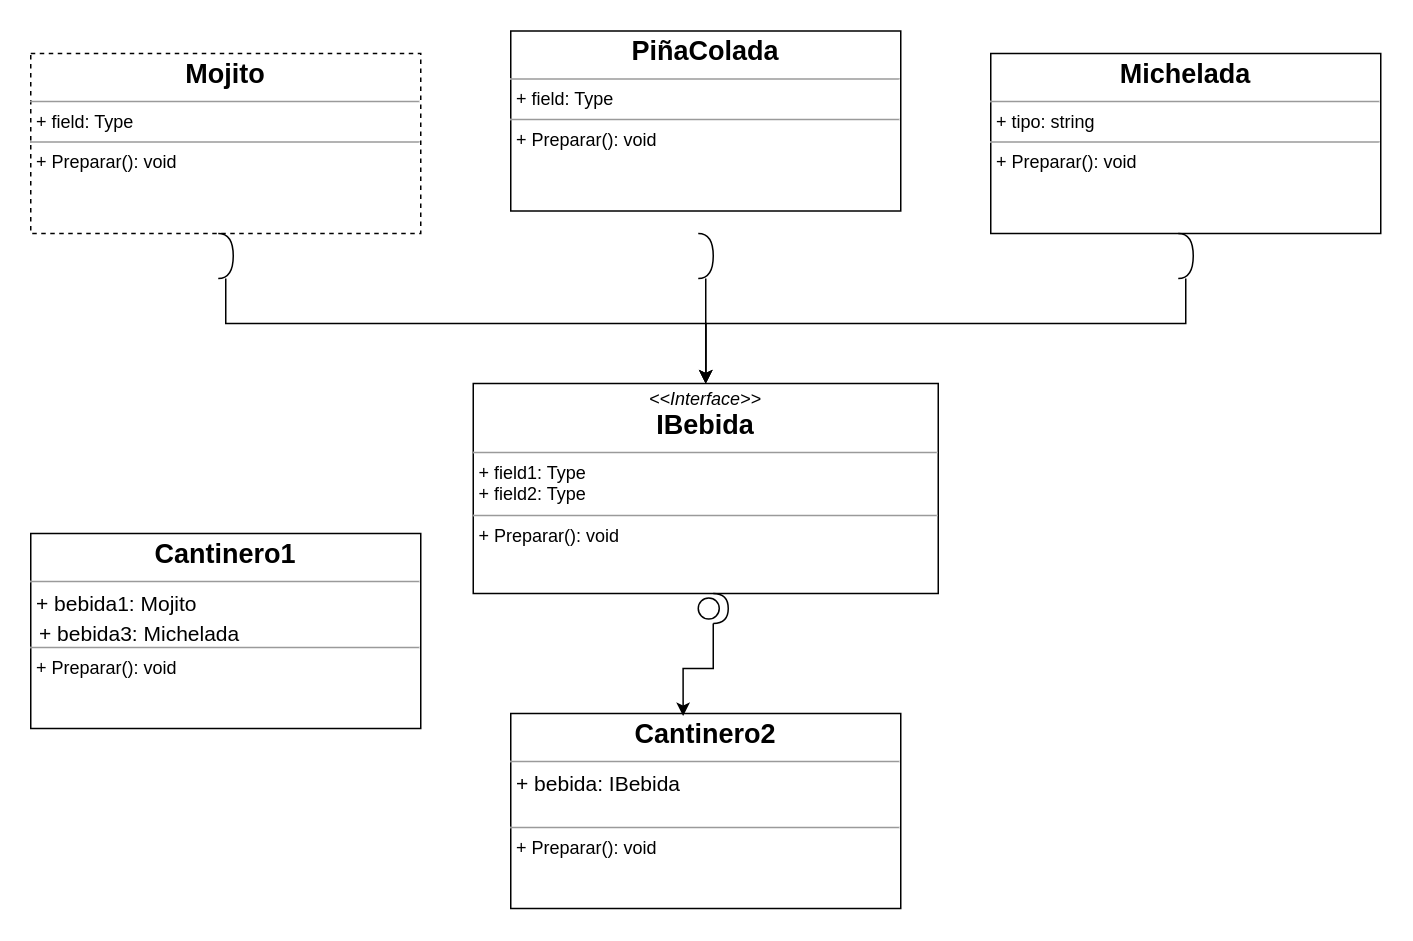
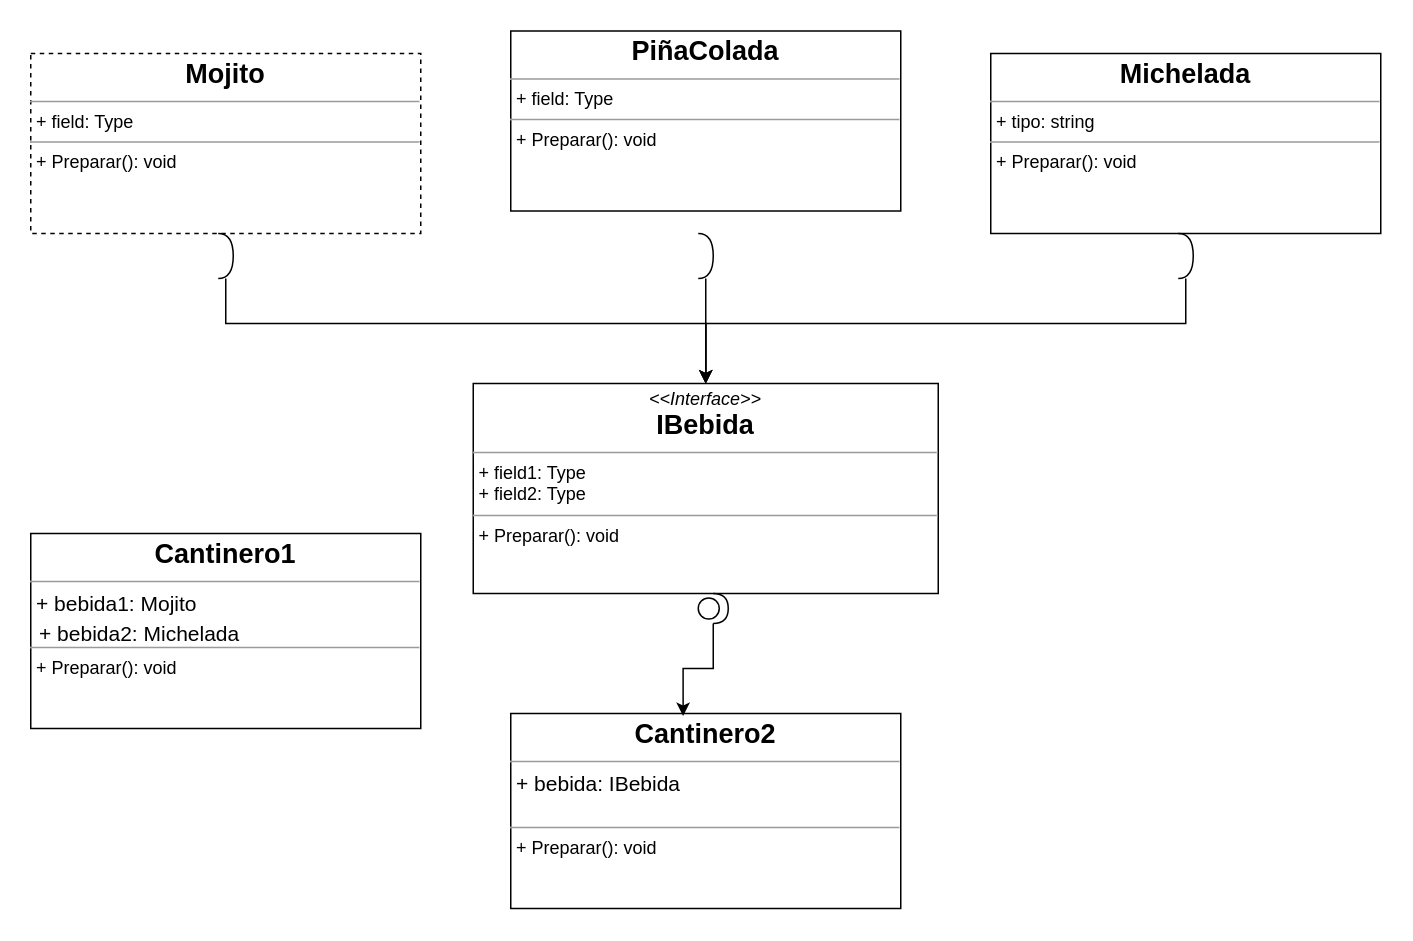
- <mxCell id="7" value="+ bebida3: Michelada" style="text;strokeColor=none;fillColor=none;align=left;verticalAlign=top;spacingLeft=4;spacingRight=4;overflow=hidden;rotatable=0;points=[[0,0.5],[1,0.5]];portConstraint=eastwest;fontSize=14;" vertex="1" parent="1"><mxGeometry x="20" y="407" width="260" height="26" as="geometry" /></mxCell>
+ <mxCell id="7" value="+ bebida2: Michelada" style="text;strokeColor=none;fillColor=none;align=left;verticalAlign=top;spacingLeft=4;spacingRight=4;overflow=hidden;rotatable=0;points=[[0,0.5],[1,0.5]];portConstraint=eastwest;fontSize=14;" vertex="1" parent="1"><mxGeometry x="20" y="407" width="260" height="26" as="geometry" /></mxCell>
